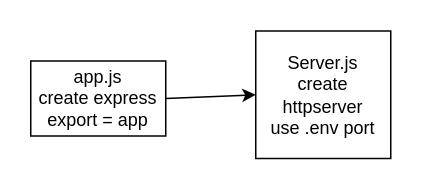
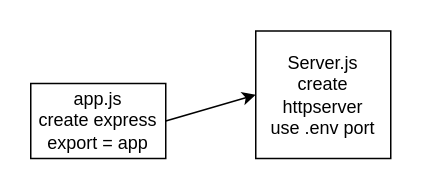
- <mxCell id="2" value="app.js&lt;br&gt;create express&lt;br&gt;export = app" style="rounded=0;whiteSpace=wrap;html=1;" vertex="1" parent="1"><mxGeometry x="20" y="40" width="90" height="50" as="geometry" /></mxCell>
+ <mxCell id="2" value="app.js&lt;br&gt;create express&lt;br&gt;export = app" style="rounded=0;whiteSpace=wrap;html=1;" vertex="1" parent="1"><mxGeometry x="20" y="55" width="90" height="50" as="geometry" /></mxCell>
